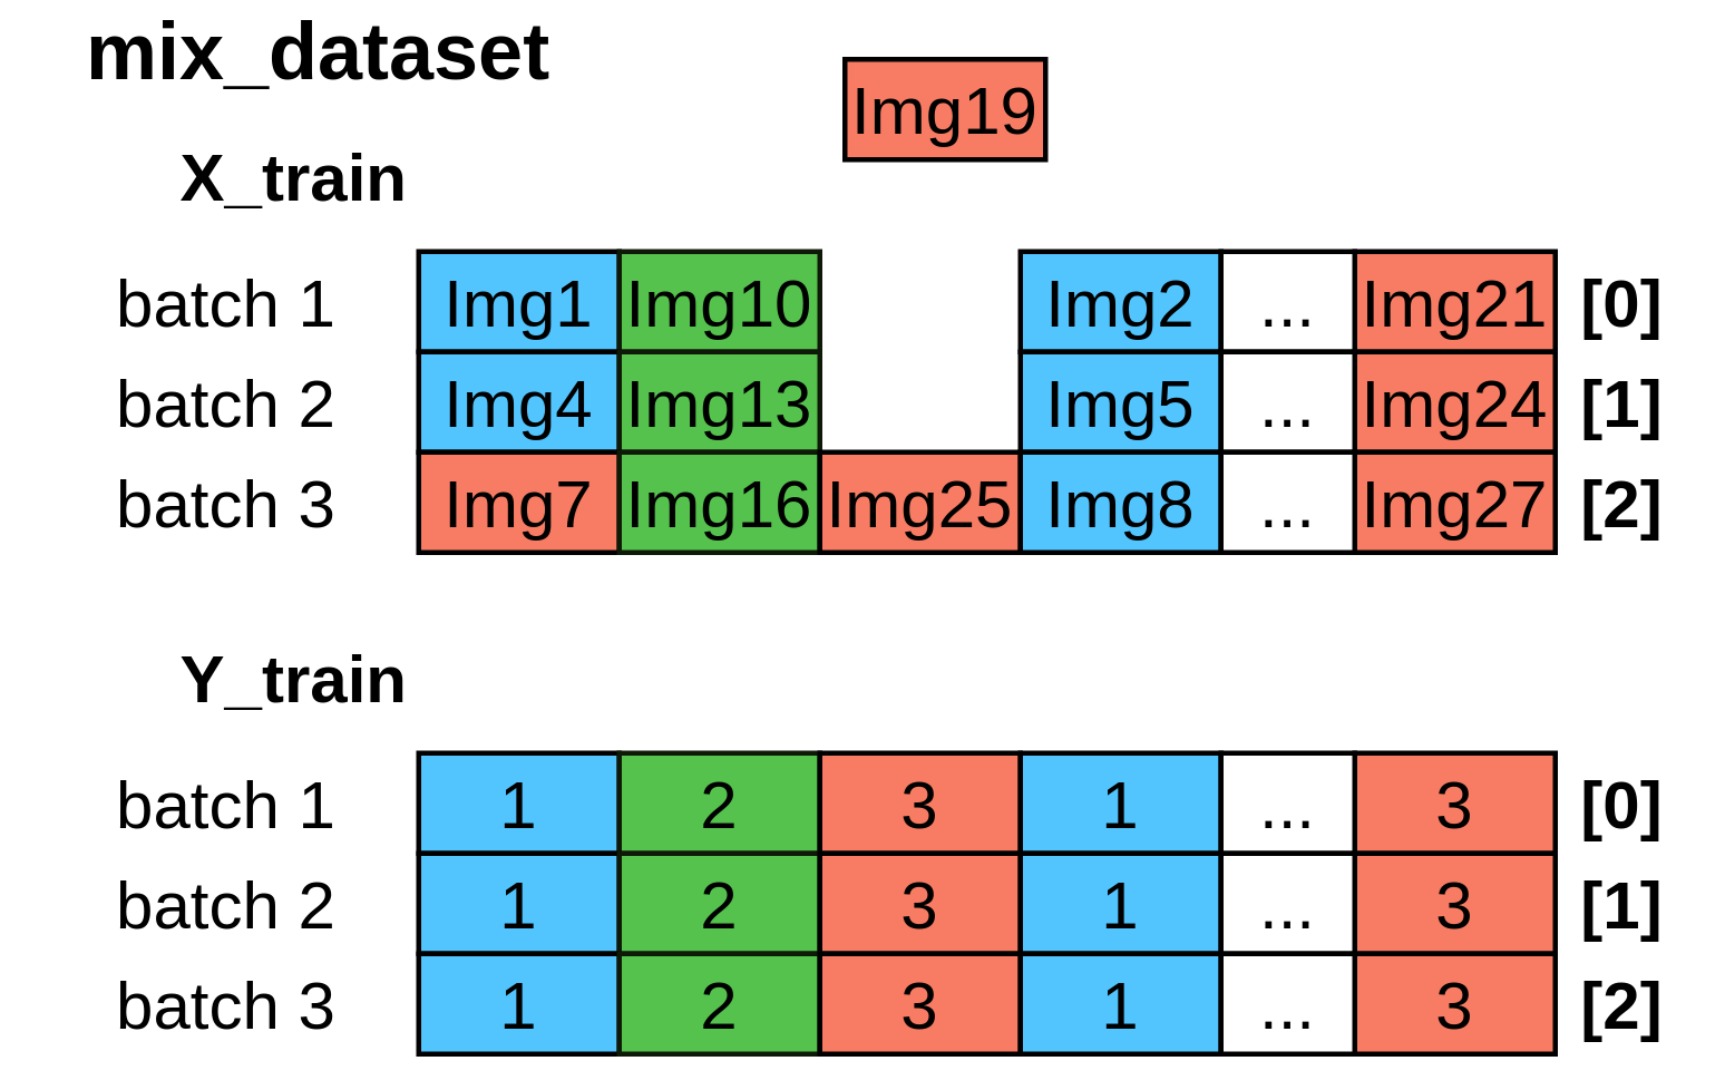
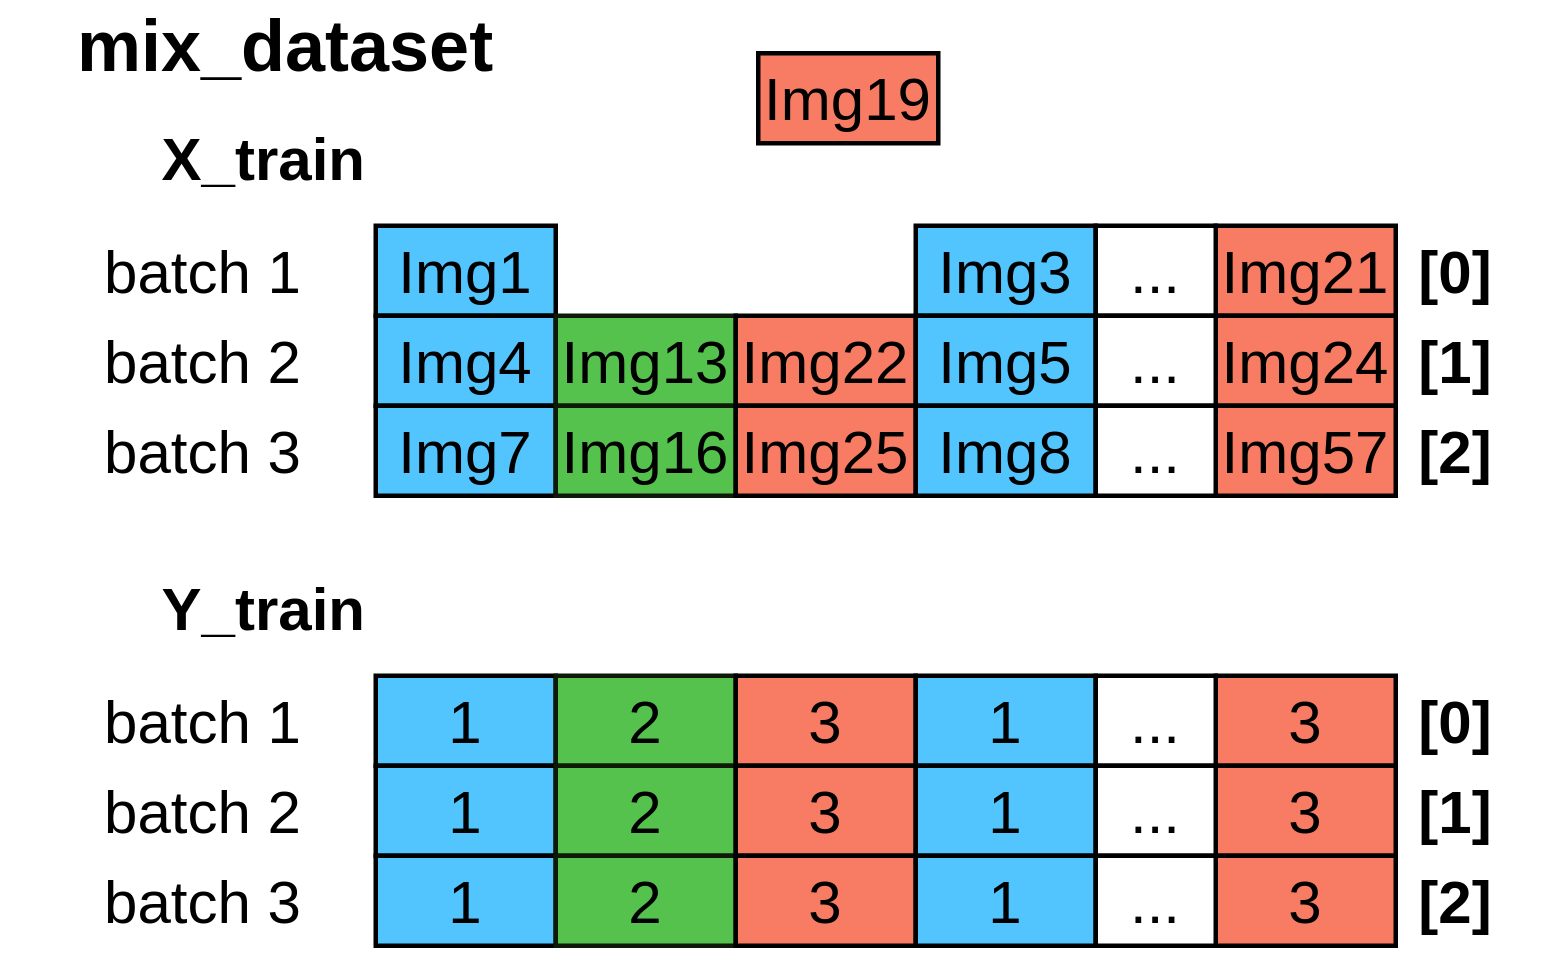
- <mxCell id="18" value="Img10" style="rounded=0;whiteSpace=wrap;html=1;fontFamily=Arial;fontSize=40;strokeWidth=3;fillColor=#55C24D;strokeColor=#0E1908;gradientColor=none;" vertex="1" parent="1"><mxGeometry x="370" y="150" width="120" height="60" as="geometry" /></mxCell>
- <mxCell id="20" value="Img2" style="rounded=0;whiteSpace=wrap;html=1;fontFamily=Arial;fontSize=40;strokeWidth=3;fillColor=#52C5FF;" vertex="1" parent="1"><mxGeometry x="610" y="150" width="120" height="60" as="geometry" /></mxCell>
+ <mxCell id="20" value="Img3" style="rounded=0;whiteSpace=wrap;html=1;fontFamily=Arial;fontSize=40;strokeWidth=3;fillColor=#52C5FF;" vertex="1" parent="1"><mxGeometry x="610" y="150" width="120" height="60" as="geometry" /></mxCell>
+ <mxCell id="25" value="Img22" style="rounded=0;whiteSpace=wrap;html=1;fontFamily=Arial;fontSize=40;strokeWidth=3;fillColor=#F87C63;" vertex="1" parent="1"><mxGeometry x="490" y="210" width="120" height="60" as="geometry" /></mxCell>
- <mxCell id="29" value="Img7" style="rounded=0;whiteSpace=wrap;html=1;fontFamily=Arial;fontSize=40;strokeWidth=3;fillColor=#f87c63;" vertex="1" parent="1"><mxGeometry x="250" y="270" width="120" height="60" as="geometry" /></mxCell>
+ <mxCell id="29" value="Img7" style="rounded=0;whiteSpace=wrap;html=1;fontFamily=Arial;fontSize=40;strokeWidth=3;fillColor=#52C5FF;" vertex="1" parent="1"><mxGeometry x="250" y="270" width="120" height="60" as="geometry" /></mxCell>
- <mxCell id="33" value="Img27" style="rounded=0;whiteSpace=wrap;html=1;fontFamily=Arial;fontSize=40;strokeWidth=3;fillColor=#F87C63;" vertex="1" parent="1"><mxGeometry x="810" y="270" width="120" height="60" as="geometry" /></mxCell>
+ <mxCell id="33" value="Img57" style="rounded=0;whiteSpace=wrap;html=1;fontFamily=Arial;fontSize=40;strokeWidth=3;fillColor=#F87C63;" vertex="1" parent="1"><mxGeometry x="810" y="270" width="120" height="60" as="geometry" /></mxCell>
